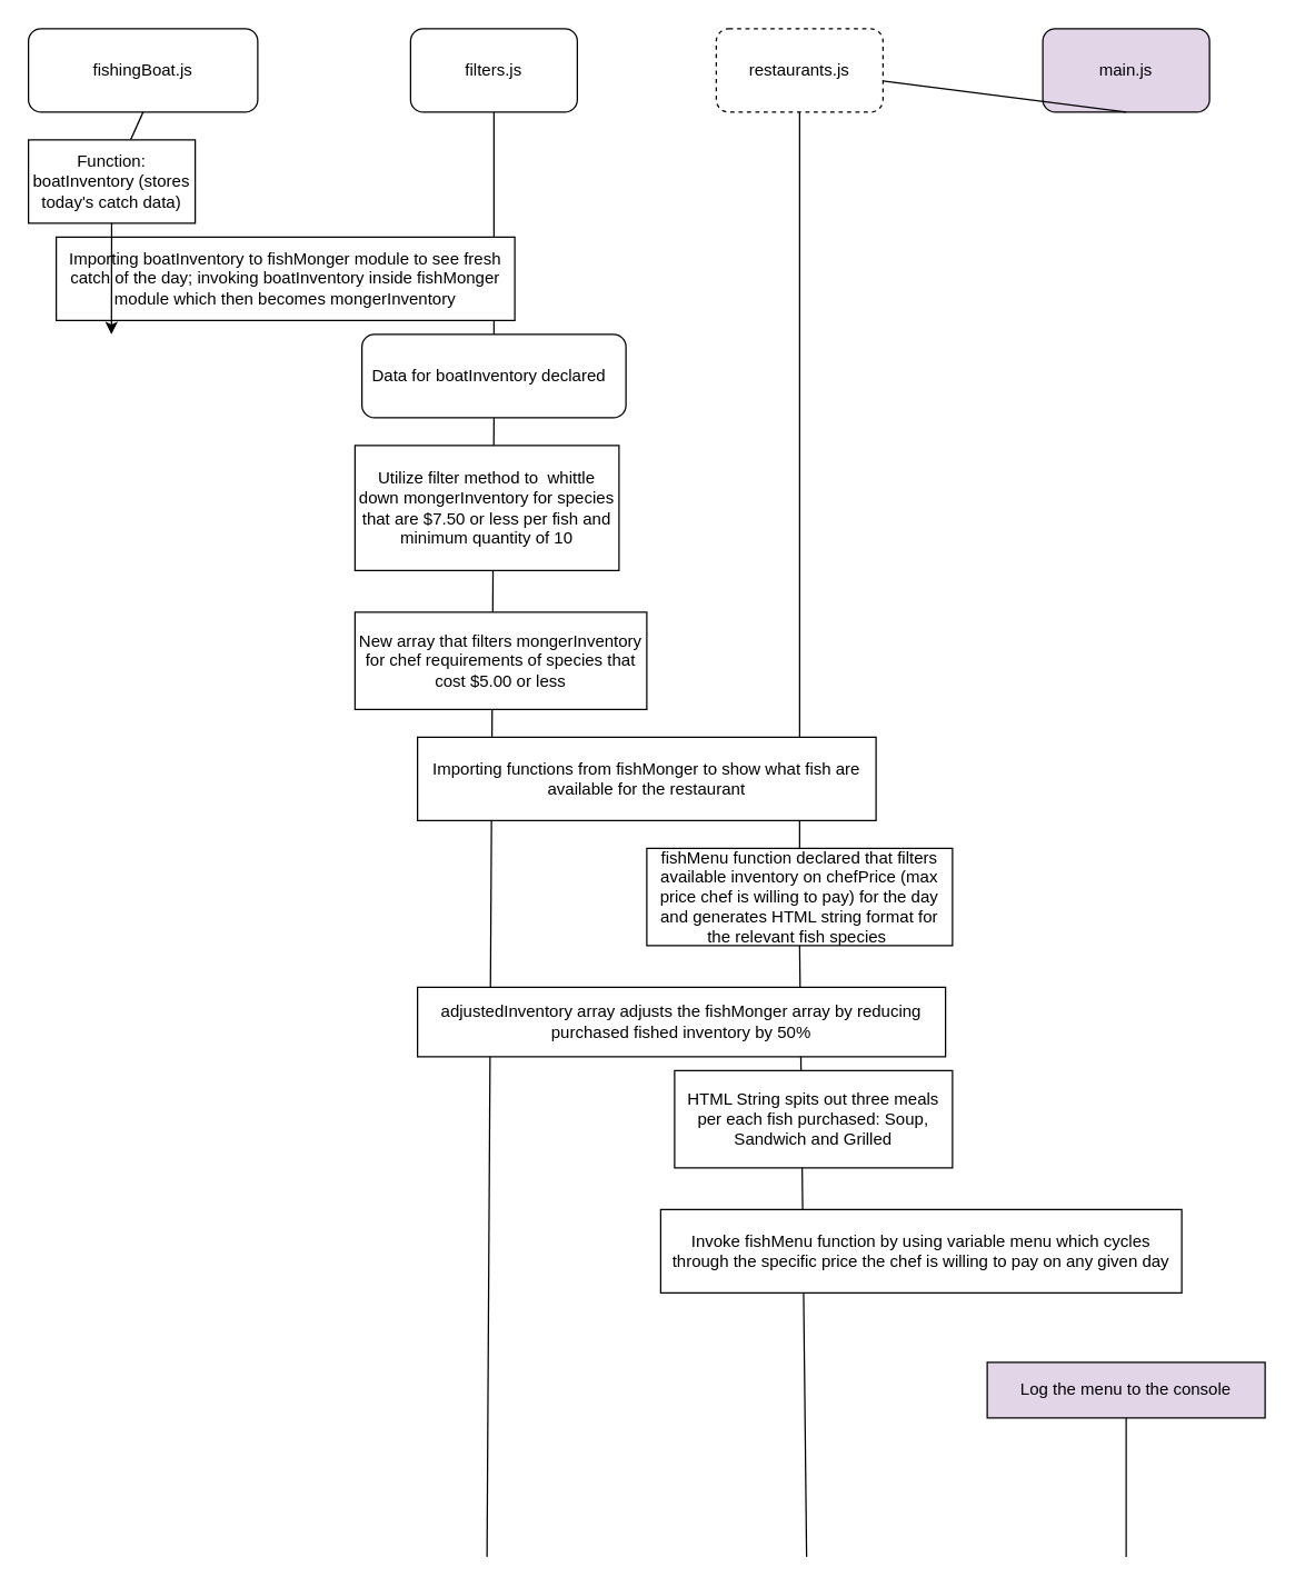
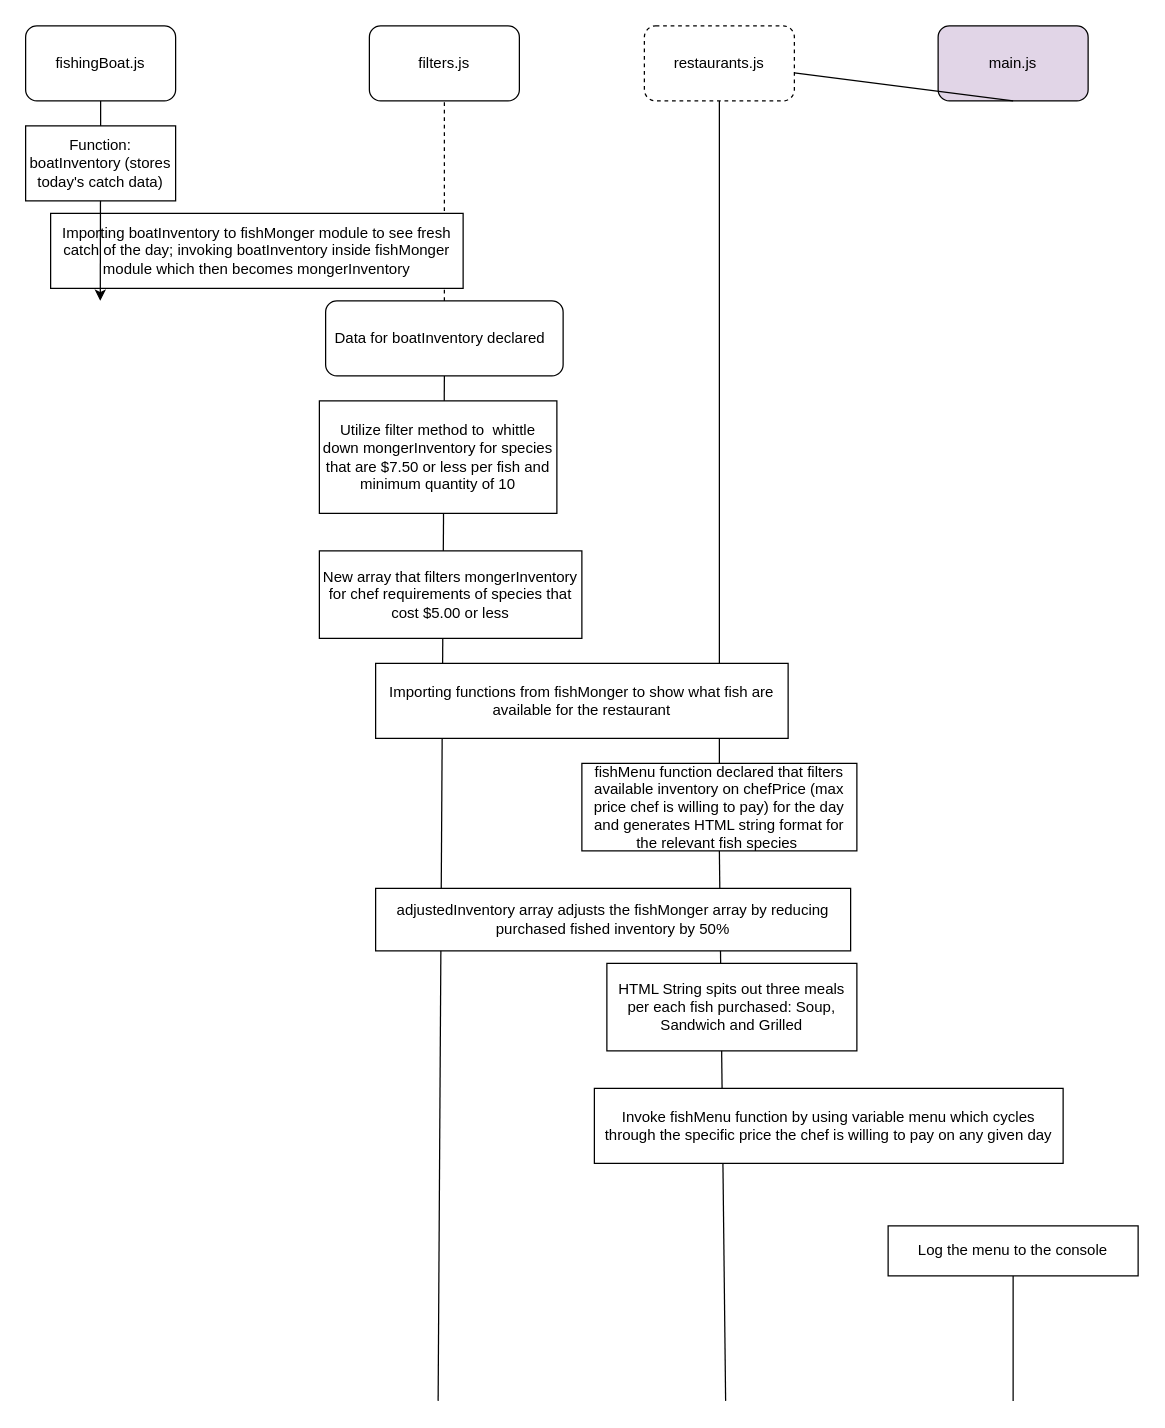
- <mxCell id="5" value="fishingBoat.js" style="rounded=1;whiteSpace=wrap;html=1;" vertex="1" parent="1"><mxGeometry x="20" y="20" width="165" height="60" as="geometry" /></mxCell>
+ <mxCell id="5" value="fishingBoat.js" style="rounded=1;whiteSpace=wrap;html=1;" vertex="1" parent="1"><mxGeometry width="120" height="60" as="geometry" x="20" y="20" /></mxCell>
- <mxCell id="6" value="" style="endArrow=none;html=1;entryX=0.5;entryY=1;entryDx=0;entryDy=0;startArrow=none;" edge="1" parent="1" source="11" target="4"><mxGeometry width="50" height="50" relative="1" as="geometry"><mxPoint x="350" y="630" as="sourcePoint" /><mxPoint x="470" y="310" as="targetPoint" /></mxGeometry></mxCell>
+ <mxCell id="6" value="" style="endArrow=none;html=1;entryX=0.5;entryY=1;entryDx=0;entryDy=0;startArrow=none;dashed=1;" edge="1" parent="1" source="11" target="4"><mxGeometry width="50" height="50" relative="1" as="geometry"><mxPoint x="350" y="630" as="sourcePoint" /><mxPoint x="470" y="310" as="targetPoint" /></mxGeometry></mxCell>
- <mxCell id="24" value="Log the menu to the console" style="rounded=0;whiteSpace=wrap;html=1;fillColor=#e1d5e7;" vertex="1" parent="1"><mxGeometry x="710" y="980" width="200" height="40" as="geometry" /></mxCell>
+ <mxCell id="24" value="Log the menu to the console" style="rounded=0;whiteSpace=wrap;html=1;" vertex="1" parent="1"><mxGeometry x="710" y="980" width="200" height="40" as="geometry" /></mxCell>
